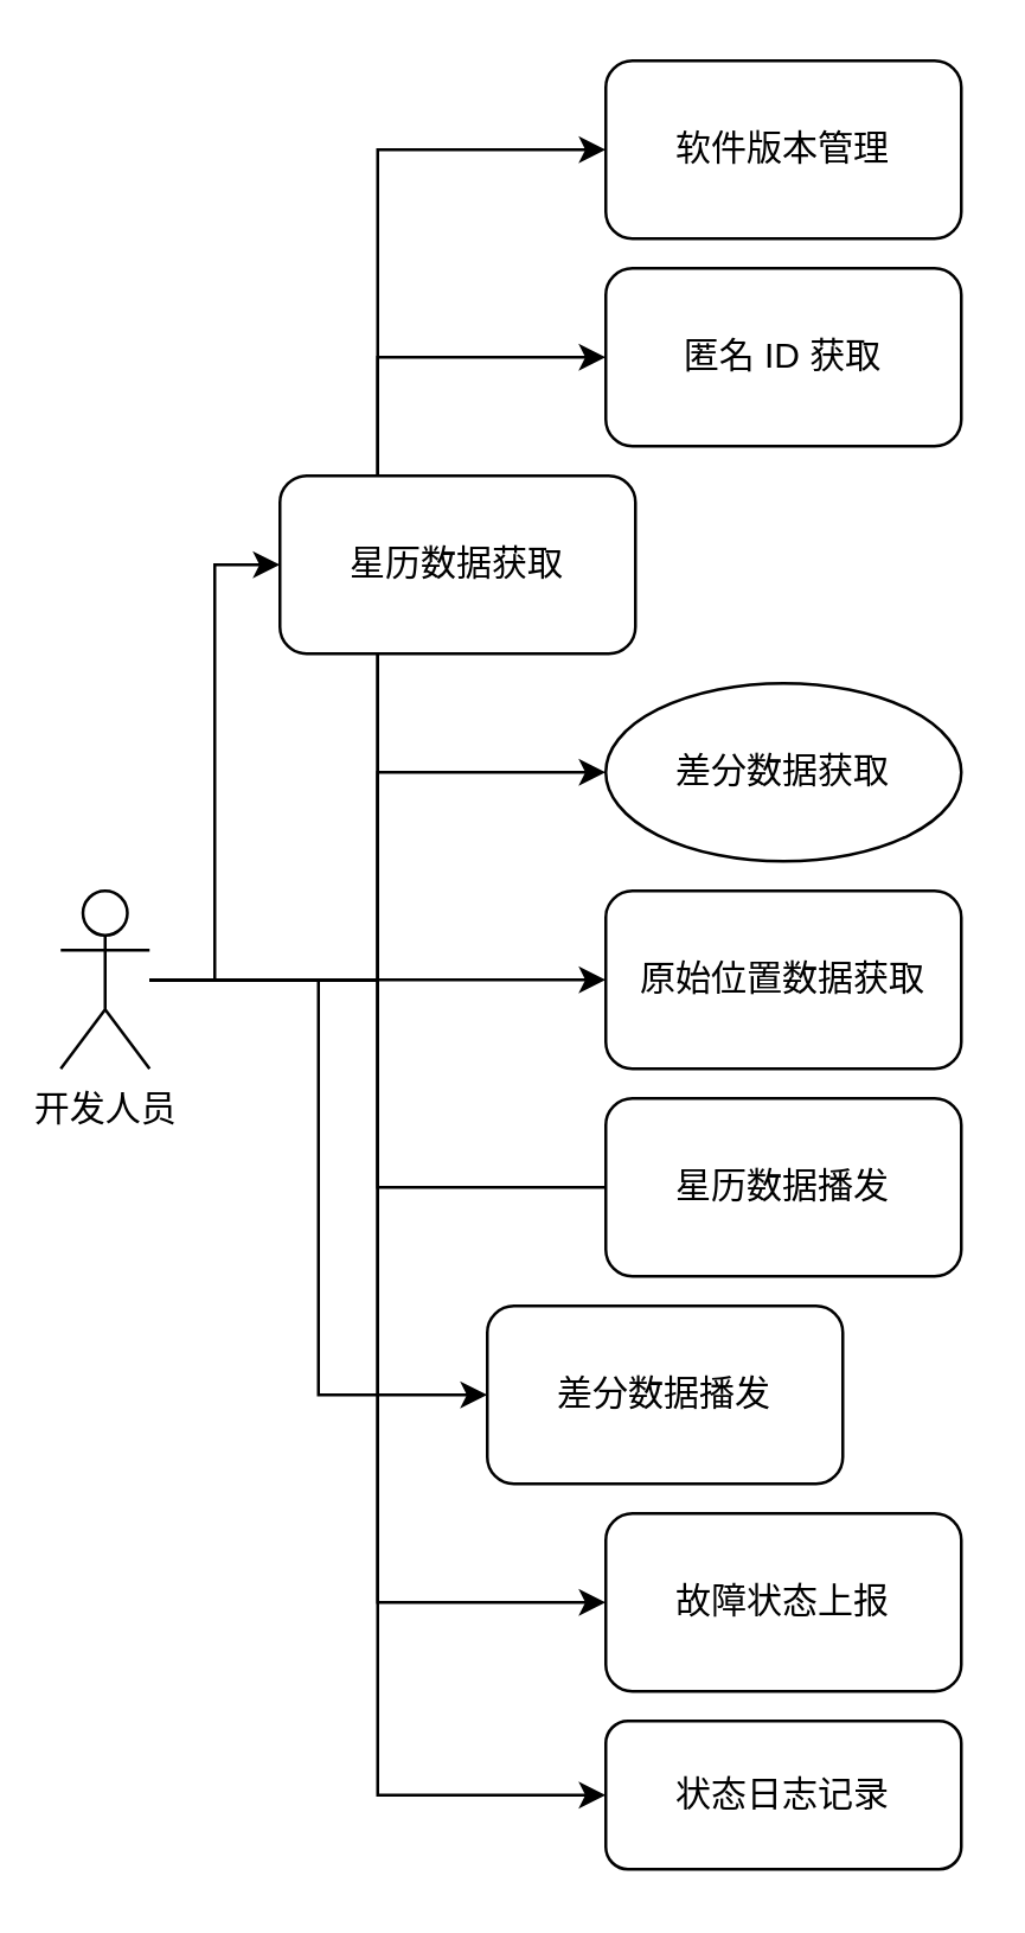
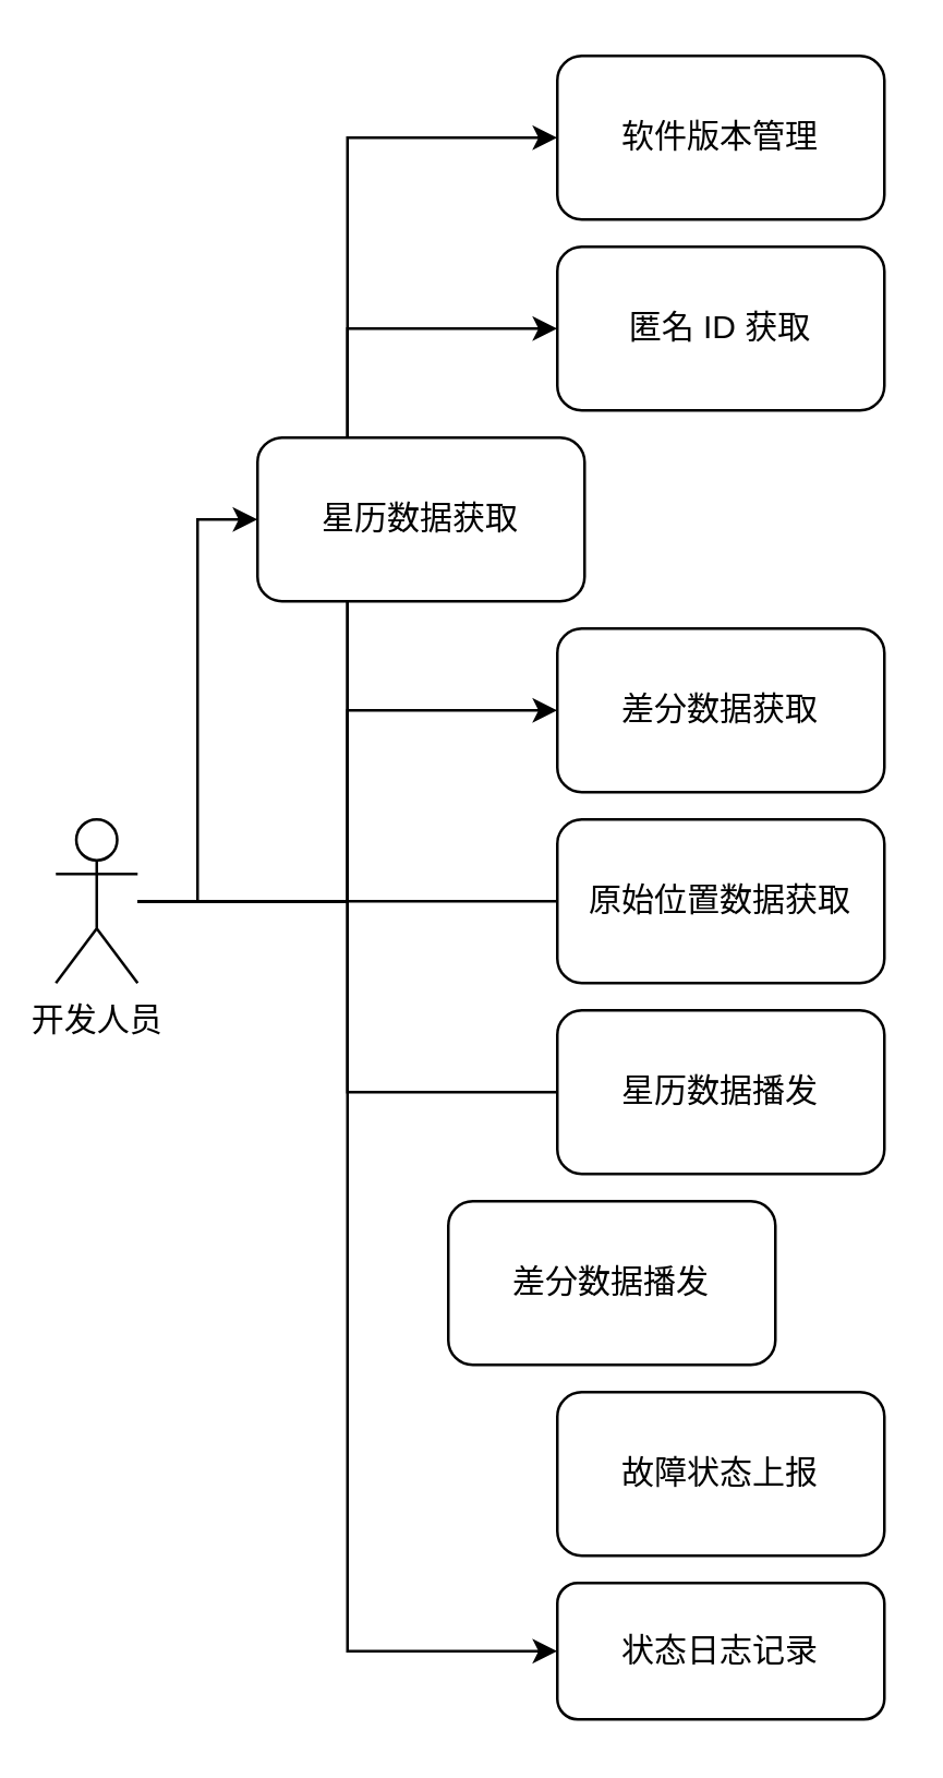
- <mxCell id="15" value="差分数据获取" style="ellipse;whiteSpace=wrap;html=1;" vertex="1" parent="1"><mxGeometry x="204" y="230" width="120" height="60" as="geometry" /></mxCell>
+ <mxCell id="15" value="差分数据获取" style="rounded=1;whiteSpace=wrap;html=1;" vertex="1" parent="1"><mxGeometry x="204" y="230" width="120" height="60" as="geometry" /></mxCell>
- <mxCell id="6" style="edgeStyle=orthogonalEdgeStyle;rounded=0;orthogonalLoop=1;jettySize=auto;html=1;" edge="1" parent="1" source="11" target="16"><mxGeometry relative="1" as="geometry" /></mxCell>
+ <mxCell id="6" style="edgeStyle=orthogonalEdgeStyle;rounded=0;orthogonalLoop=1;jettySize=auto;html=1;endArrow=none;" edge="1" parent="1" source="11" target="16"><mxGeometry relative="1" as="geometry" /></mxCell>
- <mxCell id="8" style="edgeStyle=orthogonalEdgeStyle;rounded=0;orthogonalLoop=1;jettySize=auto;html=1;entryX=0;entryY=0.5;entryDx=0;entryDy=0;" edge="1" parent="1" source="11" target="18"><mxGeometry relative="1" as="geometry" /></mxCell>
- <mxCell id="9" style="edgeStyle=orthogonalEdgeStyle;rounded=0;orthogonalLoop=1;jettySize=auto;html=1;entryX=0;entryY=0.5;entryDx=0;entryDy=0;" edge="1" parent="1" source="11" target="19"><mxGeometry relative="1" as="geometry" /></mxCell>
